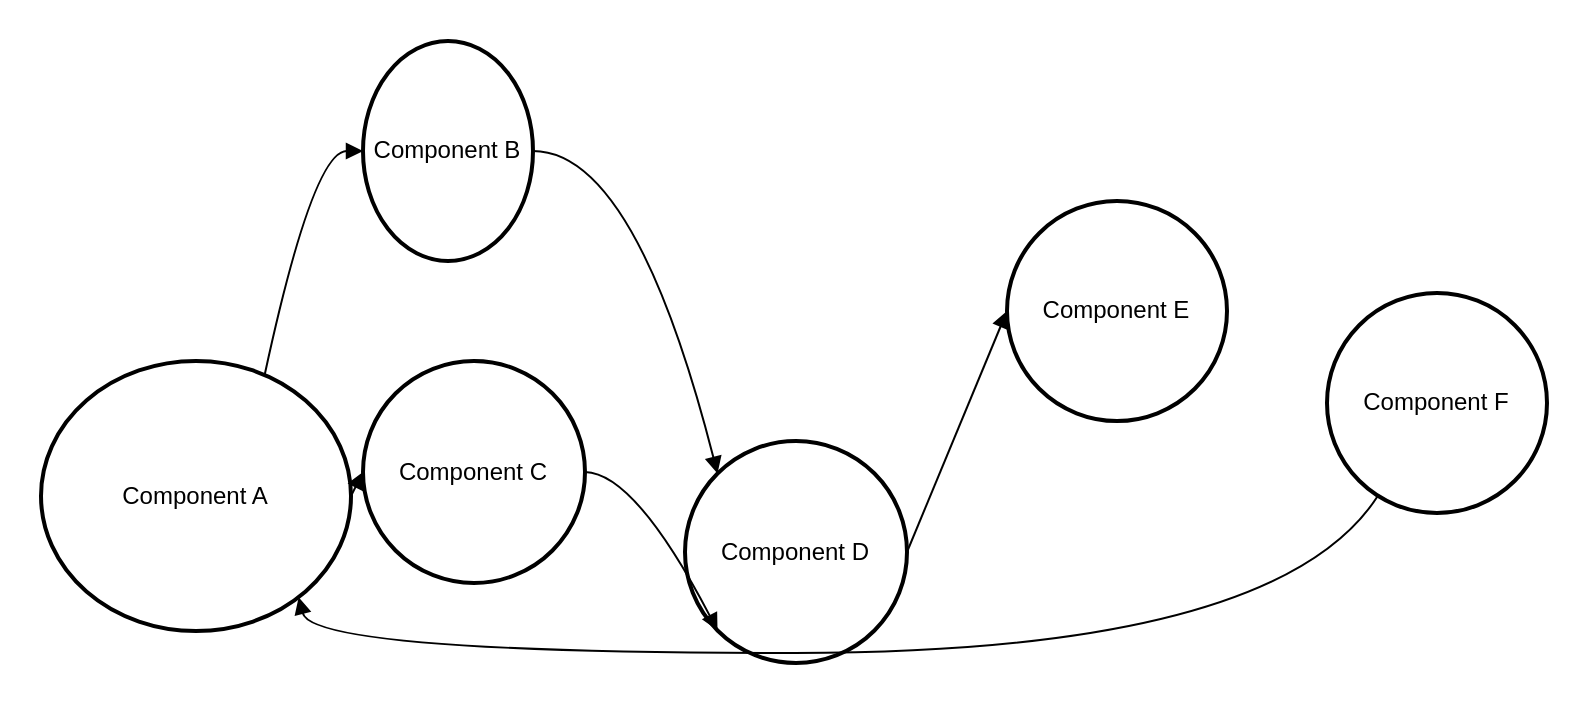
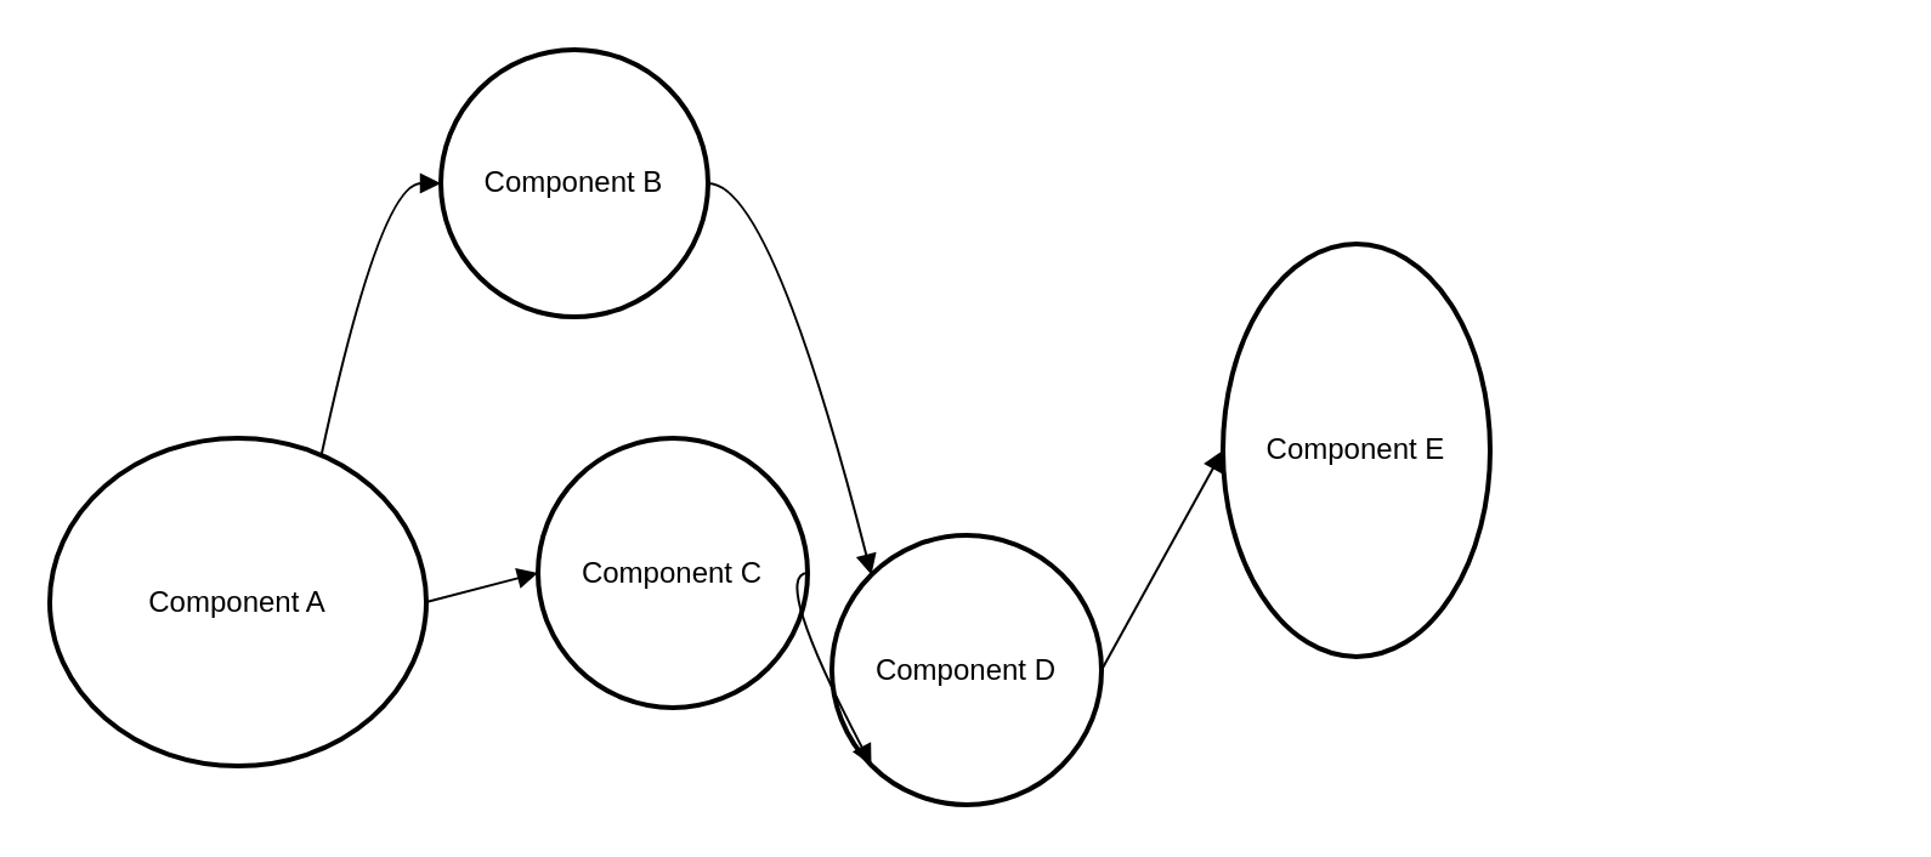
- <mxCell id="3" value="Component B" style="ellipse;aspect=fixed;strokeWidth=2;whiteSpace=wrap;" vertex="1" parent="1"><mxGeometry x="181" y="20" width="85" height="110" as="geometry" /></mxCell>
+ <mxCell id="3" value="Component B" style="ellipse;aspect=fixed;strokeWidth=2;whiteSpace=wrap;" vertex="1" parent="1"><mxGeometry x="181" y="20" width="110" height="110" as="geometry" /></mxCell>
- <mxCell id="6" value="Component E" style="ellipse;aspect=fixed;strokeWidth=2;whiteSpace=wrap;" vertex="1" parent="1"><mxGeometry x="503" y="100" width="110" height="110" as="geometry" /></mxCell>
+ <mxCell id="6" value="Component E" style="ellipse;aspect=fixed;strokeWidth=2;whiteSpace=wrap;" vertex="1" parent="1"><mxGeometry x="503" y="100" width="110" height="170" as="geometry" /></mxCell>
- <mxCell id="7" value="Component F" style="ellipse;aspect=fixed;strokeWidth=2;whiteSpace=wrap;" vertex="1" parent="1"><mxGeometry x="663" y="146" width="110" height="110" as="geometry" /></mxCell>
- <mxCell id="4" value="Component C" style="ellipse;aspect=fixed;strokeWidth=2;whiteSpace=wrap;" vertex="1" parent="1"><mxGeometry x="181" y="180" width="111" height="111" as="geometry" /></mxCell>
+ <mxCell id="4" value="Component C" style="ellipse;aspect=fixed;strokeWidth=2;whiteSpace=wrap;" vertex="1" parent="1"><mxGeometry x="221" y="180" width="111" height="111" as="geometry" /></mxCell>
- <mxCell id="13" value="" style="curved=1;startArrow=none;endArrow=block;exitX=0.18;exitY=1;entryX=0.94;entryY=1;" edge="1" parent="1" source="7" target="2"><mxGeometry relative="1" as="geometry"><Array as="points"><mxPoint x="638" y="326" /><mxPoint x="156" y="326" /></Array></mxGeometry></mxCell>
